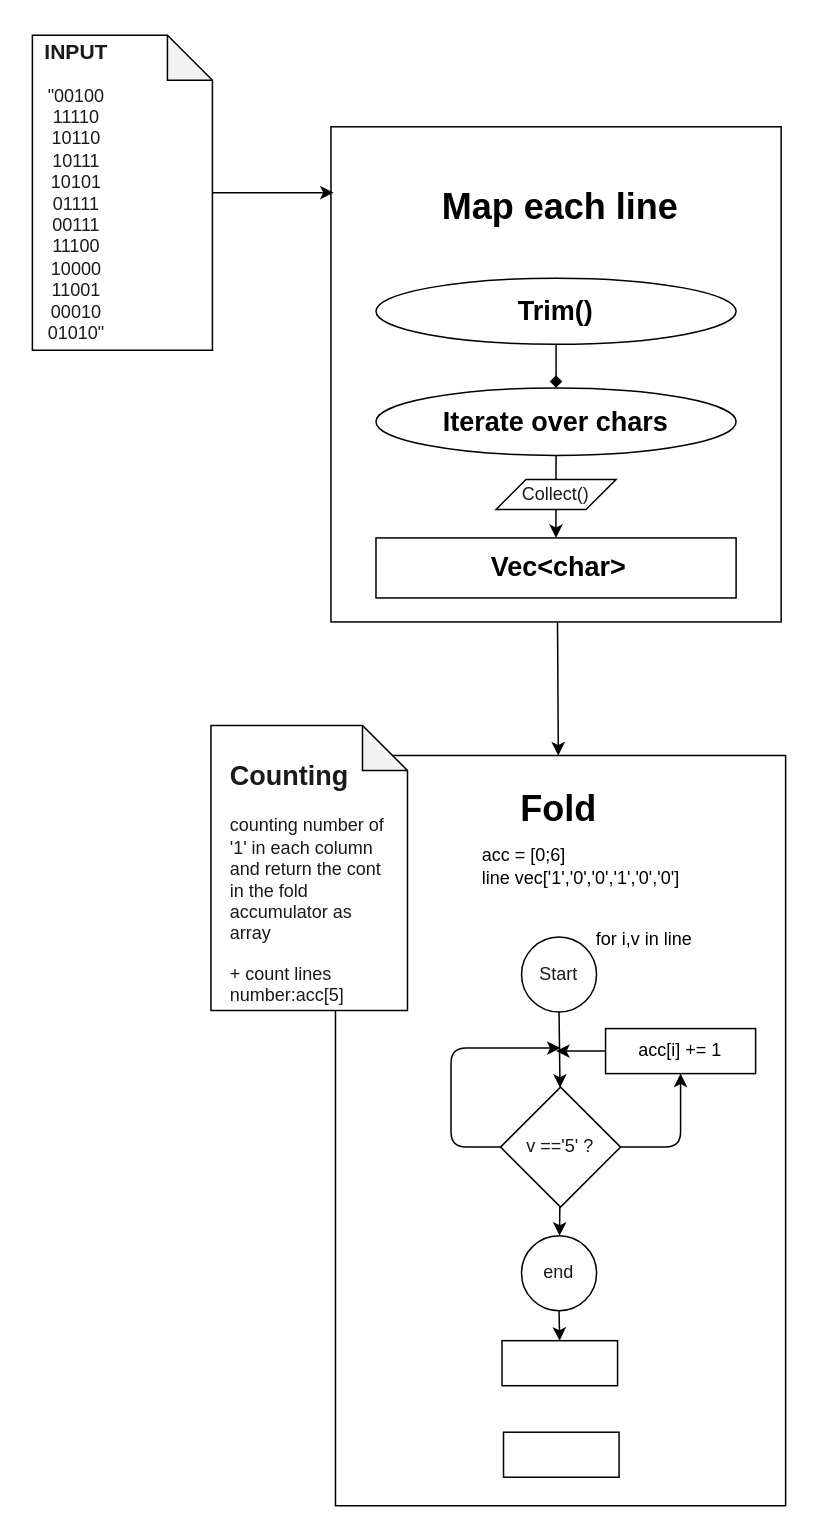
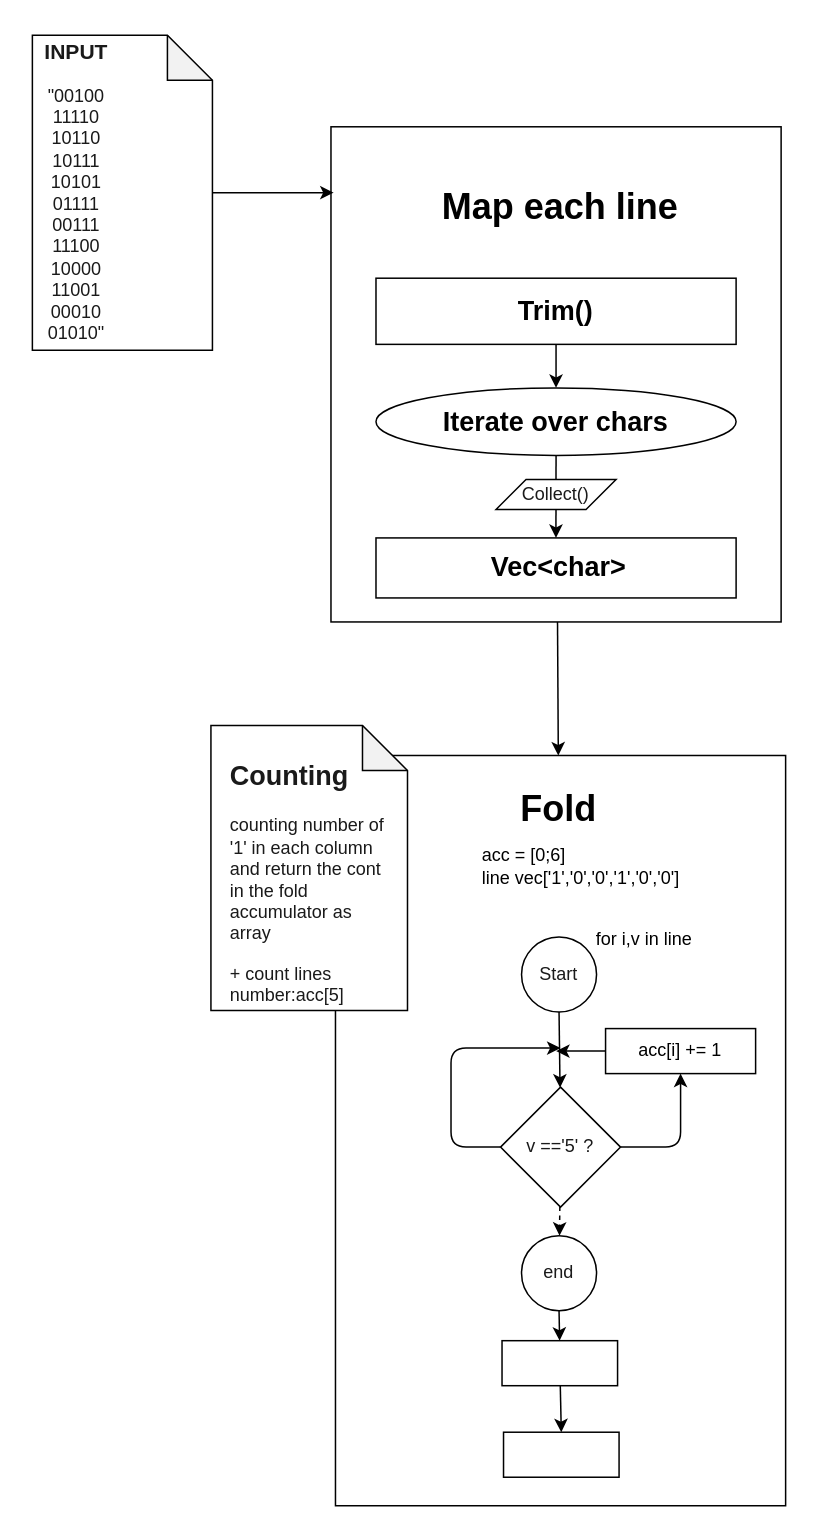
- <mxCell id="5" value="&lt;h2&gt;Trim()&lt;/h2&gt;" style="ellipse;whiteSpace=wrap;html=1;" parent="1" vertex="1"><mxGeometry x="250" y="184.91" width="240" height="44.09" as="geometry" /></mxCell>
+ <mxCell id="5" value="&lt;h2&gt;Trim()&lt;/h2&gt;" style="whiteSpace=wrap;html=1;" parent="1" vertex="1"><mxGeometry x="250" y="184.91" width="240" height="44.09" as="geometry" /></mxCell>
- <mxCell id="4" style="edgeStyle=none;html=1;exitX=0.5;exitY=1;exitDx=0;exitDy=0;endArrow=diamond;" edge="1" parent="1" source="5" target="7"><mxGeometry relative="1" as="geometry" /></mxCell>
+ <mxCell id="4" style="edgeStyle=none;html=1;exitX=0.5;exitY=1;exitDx=0;exitDy=0;" edge="1" parent="1" source="5" target="7"><mxGeometry relative="1" as="geometry" /></mxCell>
- <mxCell id="18" style="edgeStyle=none;html=1;fontColor=#FFFFFF;" edge="1" parent="1" source="19" target="28"><mxGeometry relative="1" as="geometry" /></mxCell>
+ <mxCell id="18" style="edgeStyle=none;html=1;fontColor=#FFFFFF;dashed=1;" edge="1" parent="1" source="19" target="28"><mxGeometry relative="1" as="geometry" /></mxCell>
+ <mxCell id="33" style="edgeStyle=none;html=1;entryX=0.5;entryY=0;entryDx=0;entryDy=0;fontColor=#FFFFFF;" edge="1" parent="1" source="34" target="35"><mxGeometry relative="1" as="geometry" /></mxCell>
